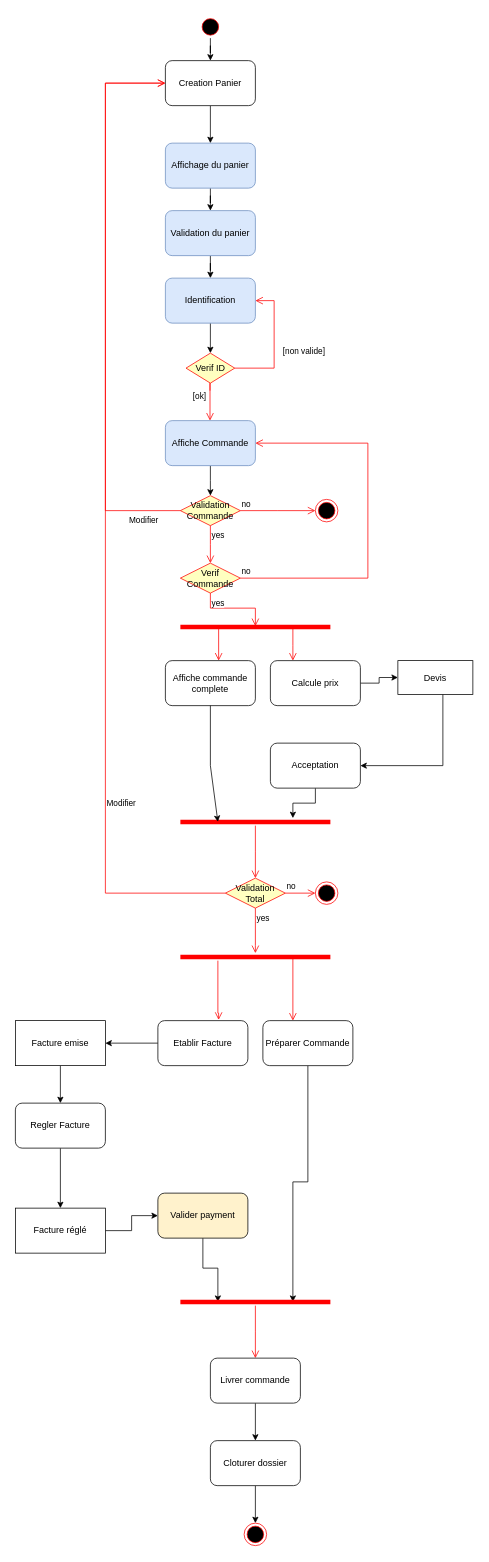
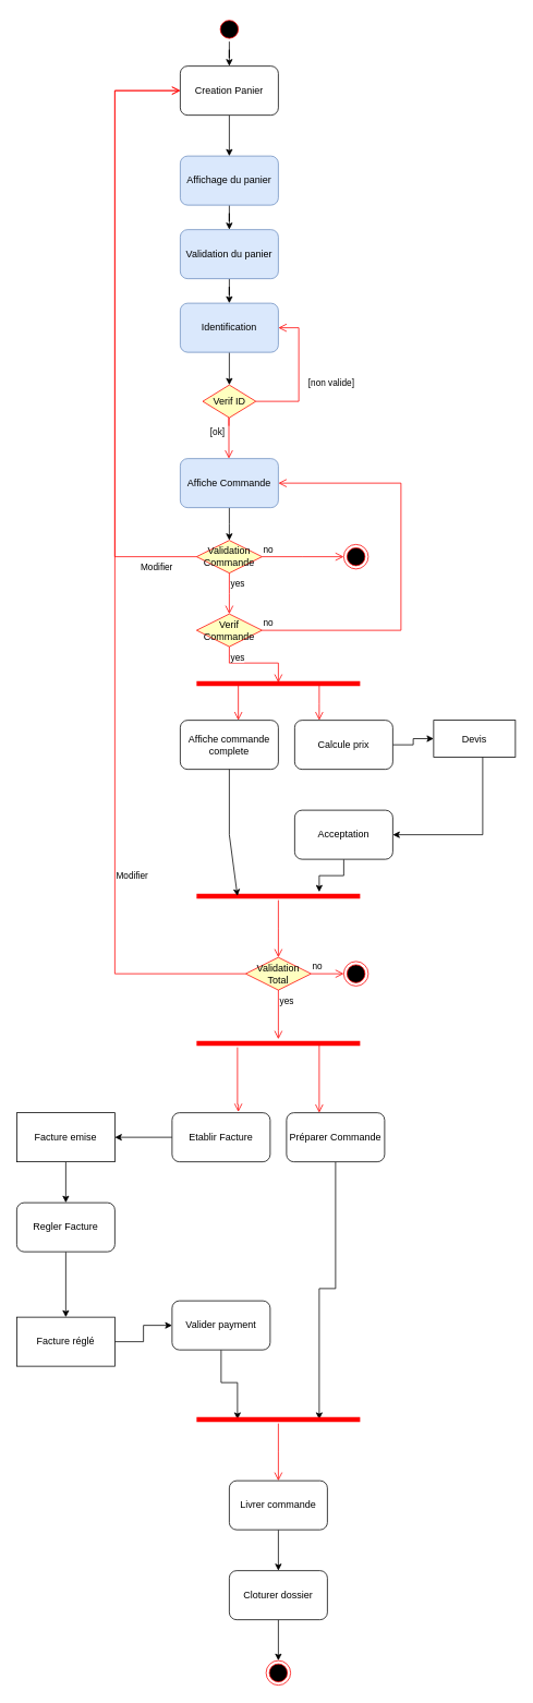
- <mxCell id="57" value="Valider payment" style="rounded=1;whiteSpace=wrap;html=1;fillColor=#fff2cc;" vertex="1" parent="1"><mxGeometry x="210" y="1590" width="120" height="60" as="geometry" /></mxCell>
+ <mxCell id="57" value="Valider payment" style="rounded=1;whiteSpace=wrap;html=1;" vertex="1" parent="1"><mxGeometry x="210" y="1590" width="120" height="60" as="geometry" /></mxCell>
